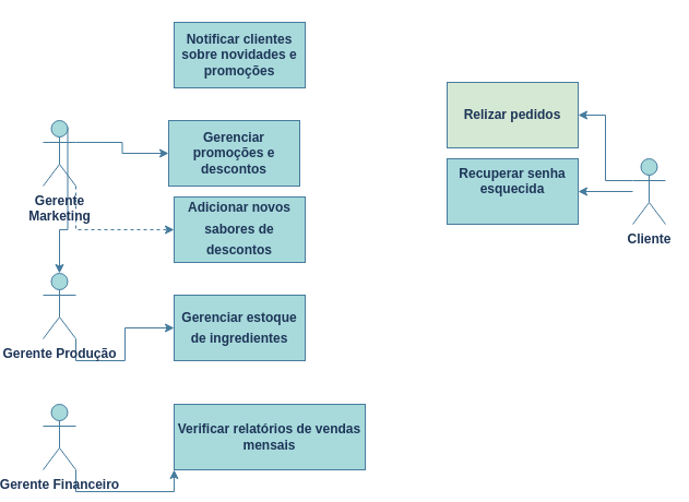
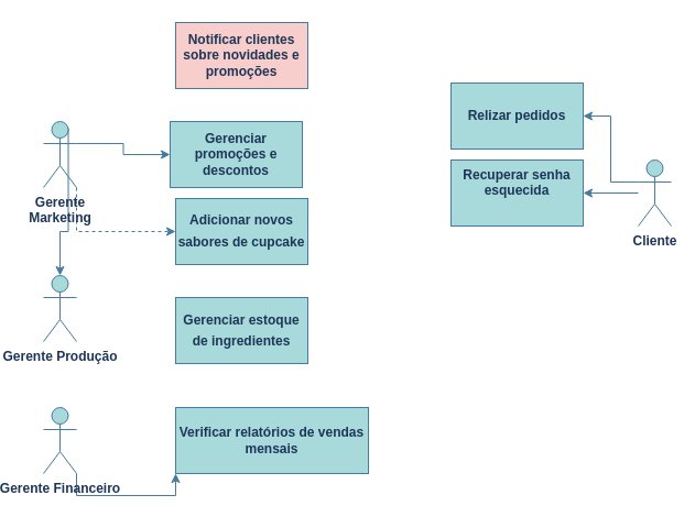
- <mxCell id="18" value="Notificar clientes sobre novidades e promoções" style="rounded=0;whiteSpace=wrap;html=1;strokeColor=#457B9D;fontColor=#1D3557;fillColor=#A8DADC;fontStyle=1;fontFamily=Helvetica;fontSize=12;" vertex="1" parent="1"><mxGeometry x="140" y="20" width="120" height="60" as="geometry" /></mxCell>
+ <mxCell id="18" value="Notificar clientes sobre novidades e promoções" style="rounded=0;whiteSpace=wrap;html=1;strokeColor=#457B9D;fontColor=#1D3557;fillColor=#f8cecc;fontStyle=1;fontFamily=Helvetica;fontSize=12;" vertex="1" parent="1"><mxGeometry x="140" y="20" width="120" height="60" as="geometry" /></mxCell>
- <mxCell id="8" value="Relizar pedidos" style="rounded=0;whiteSpace=wrap;html=1;strokeColor=#457B9D;fontColor=#1D3557;fillColor=#d5e8d4;fontStyle=1;fontFamily=Helvetica;fontSize=12;" vertex="1" parent="1"><mxGeometry x="390" y="75" width="120" height="60" as="geometry" /></mxCell>
+ <mxCell id="8" value="Relizar pedidos" style="rounded=0;whiteSpace=wrap;html=1;strokeColor=#457B9D;fontColor=#1D3557;fillColor=#A8DADC;fontStyle=1;fontFamily=Helvetica;fontSize=12;" vertex="1" parent="1"><mxGeometry x="390" y="75" width="120" height="60" as="geometry" /></mxCell>
- <mxCell id="7" value="&lt;br&gt;&lt;span data-contrast=&quot;auto&quot; style=&quot;font-size: 12px; line-height: 19.425px;&quot; lang=&quot;PT-BR&quot; class=&quot;TextRun SCXW228505446 BCX2&quot;&gt;&lt;span style=&quot;font-size: 12px;&quot; class=&quot;NormalTextRun SCXW228505446 BCX2&quot;&gt;Adicionar novos sabores de descontos&lt;/span&gt;&lt;/span&gt;&lt;div&gt;&lt;br/&gt;&lt;/div&gt;" style="rounded=0;whiteSpace=wrap;html=1;strokeColor=#457B9D;fontColor=#1D3557;fillColor=#A8DADC;fontStyle=1;fontFamily=Helvetica;fontSize=12;" vertex="1" parent="1"><mxGeometry x="140" y="180" width="120" height="60" as="geometry" /></mxCell>
+ <mxCell id="7" value="&lt;br&gt;&lt;span data-contrast=&quot;auto&quot; style=&quot;font-size: 12px; line-height: 19.425px;&quot; lang=&quot;PT-BR&quot; class=&quot;TextRun SCXW228505446 BCX2&quot;&gt;&lt;span style=&quot;font-size: 12px;&quot; class=&quot;NormalTextRun SCXW228505446 BCX2&quot;&gt;Adicionar novos sabores de cupcake&lt;/span&gt;&lt;/span&gt;&lt;div&gt;&lt;br/&gt;&lt;/div&gt;" style="rounded=0;whiteSpace=wrap;html=1;strokeColor=#457B9D;fontColor=#1D3557;fillColor=#A8DADC;fontStyle=1;fontFamily=Helvetica;fontSize=12;" vertex="1" parent="1"><mxGeometry x="140" y="180" width="120" height="60" as="geometry" /></mxCell>
- <mxCell id="14" style="edgeStyle=orthogonalEdgeStyle;rounded=0;orthogonalLoop=1;jettySize=auto;html=1;exitX=1;exitY=1;exitDx=0;exitDy=0;exitPerimeter=0;entryX=0;entryY=0.5;entryDx=0;entryDy=0;strokeColor=#457B9D;fontColor=#1D3557;fillColor=#A8DADC;" edge="1" parent="1" source="15" target="16"><mxGeometry relative="1" as="geometry" /></mxCell>
